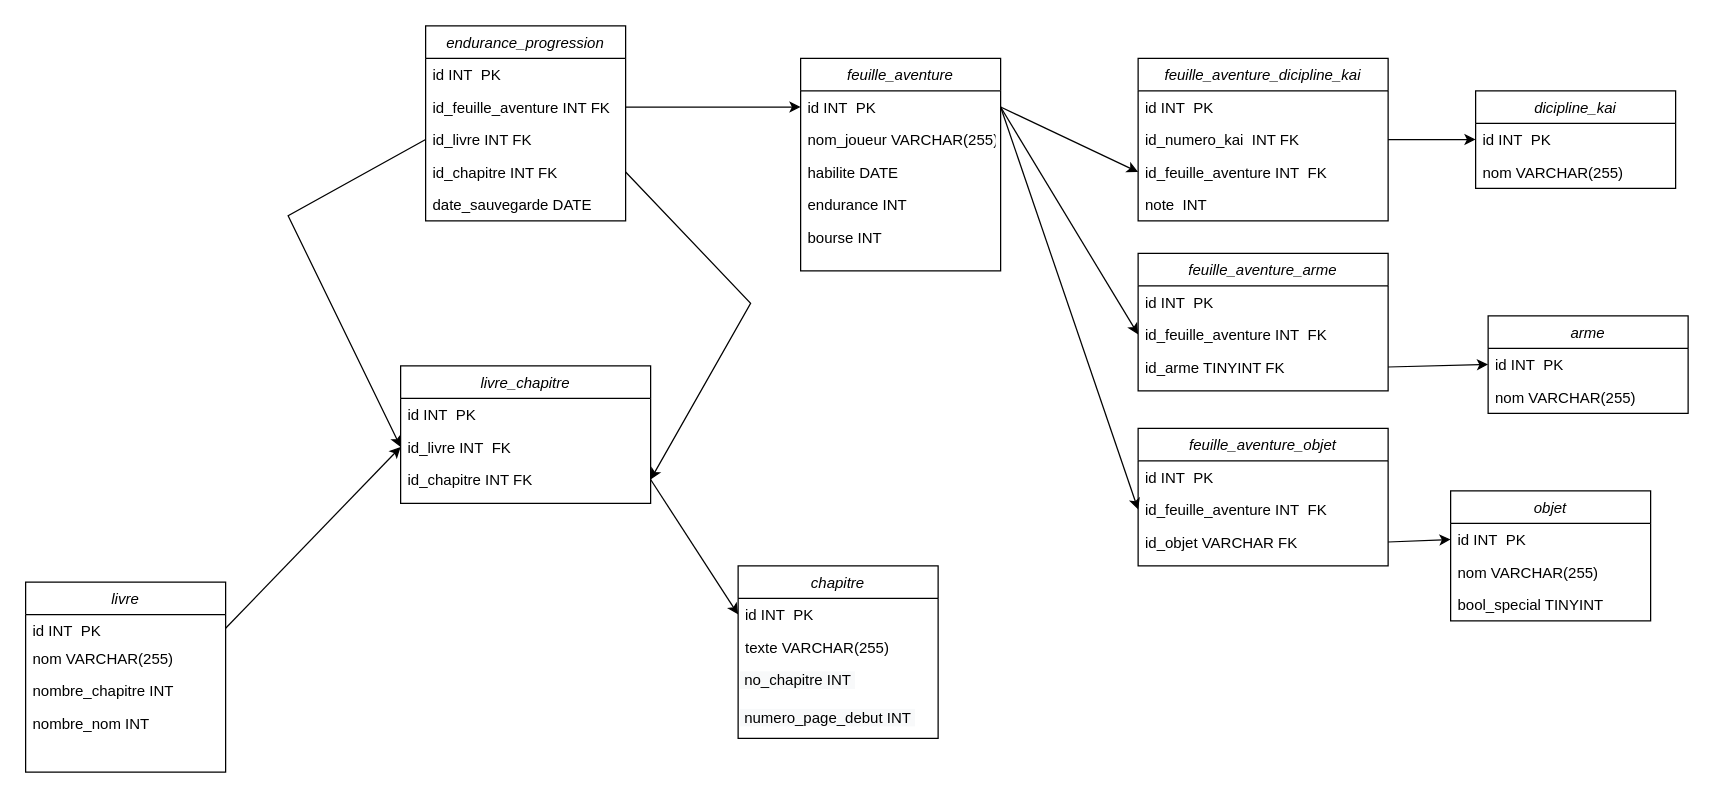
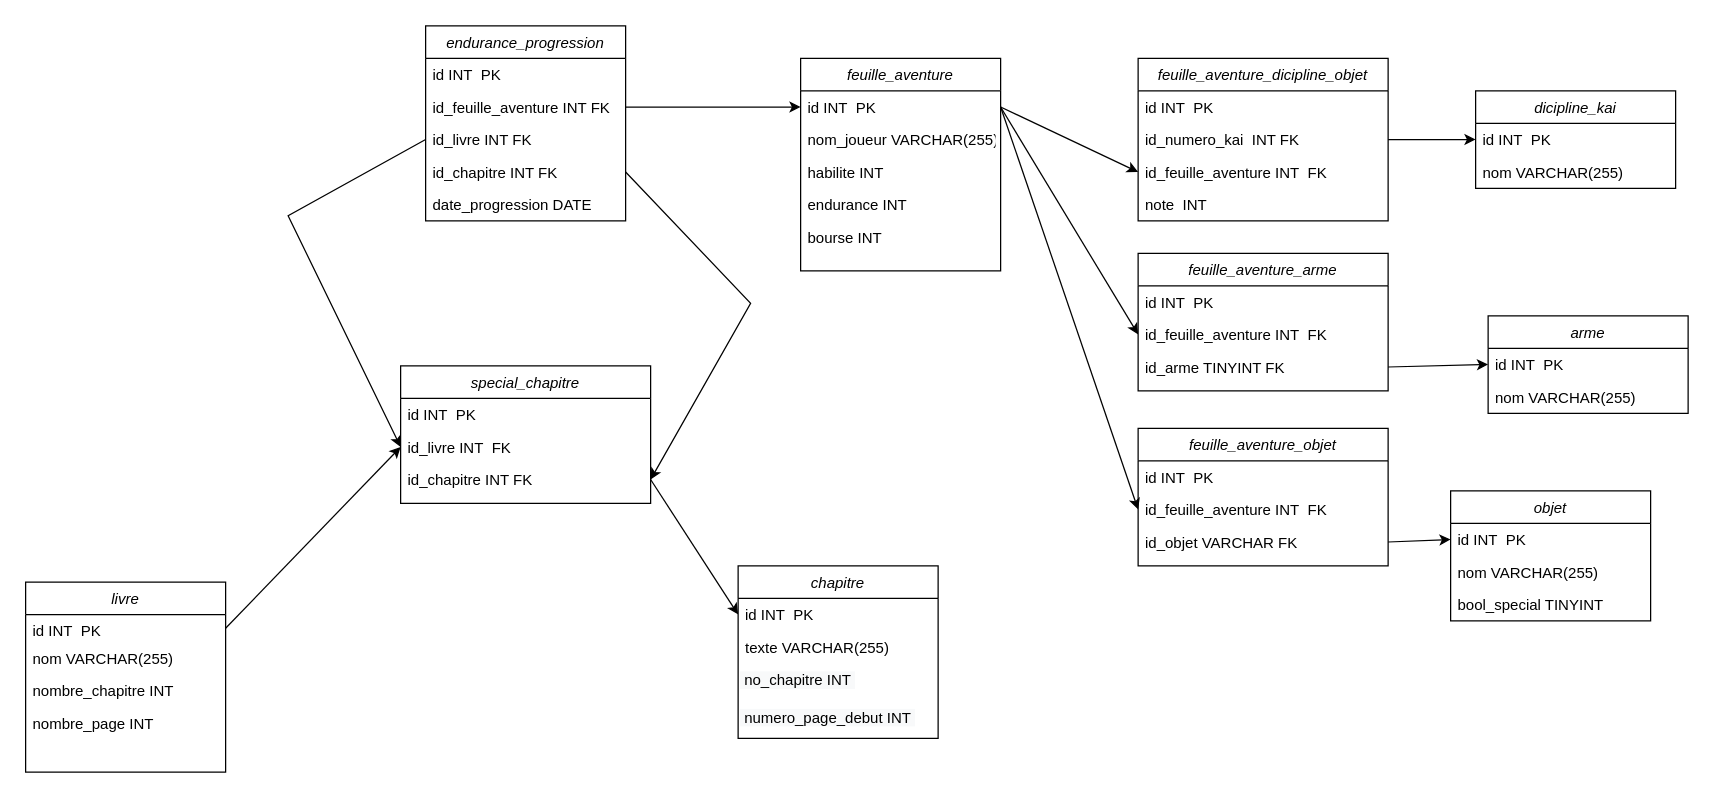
- <mxCell id="30" value="feuille_aventure_dicipline_kai" style="swimlane;fontStyle=2;align=center;verticalAlign=top;childLayout=stackLayout;horizontal=1;startSize=26;horizontalStack=0;resizeParent=1;resizeLast=0;collapsible=1;marginBottom=0;rounded=0;shadow=0;strokeWidth=1;" parent="1" vertex="1"><mxGeometry x="910" y="46" width="200" height="130" as="geometry"><mxRectangle x="130" y="380" width="160" height="26" as="alternateBounds" /></mxGeometry></mxCell>
+ <mxCell id="30" value="feuille_aventure_dicipline_objet" style="swimlane;fontStyle=2;align=center;verticalAlign=top;childLayout=stackLayout;horizontal=1;startSize=26;horizontalStack=0;resizeParent=1;resizeLast=0;collapsible=1;marginBottom=0;rounded=0;shadow=0;strokeWidth=1;" parent="1" vertex="1"><mxGeometry x="910" y="46" width="200" height="130" as="geometry"><mxRectangle x="130" y="380" width="160" height="26" as="alternateBounds" /></mxGeometry></mxCell>
- <mxCell id="10" value="habilite DATE" style="text;align=left;verticalAlign=top;spacingLeft=4;spacingRight=4;overflow=hidden;rotatable=0;points=[[0,0.5],[1,0.5]];portConstraint=eastwest;" parent="7" vertex="1"><mxGeometry y="78" width="160" height="26" as="geometry" /></mxCell>
+ <mxCell id="10" value="habilite INT" style="text;align=left;verticalAlign=top;spacingLeft=4;spacingRight=4;overflow=hidden;rotatable=0;points=[[0,0.5],[1,0.5]];portConstraint=eastwest;" parent="7" vertex="1"><mxGeometry y="78" width="160" height="26" as="geometry" /></mxCell>
- <mxCell id="29" value="date_sauvegarde DATE " style="text;align=left;verticalAlign=top;spacingLeft=4;spacingRight=4;overflow=hidden;rotatable=0;points=[[0,0.5],[1,0.5]];portConstraint=eastwest;" parent="24" vertex="1"><mxGeometry y="130" width="160" height="26" as="geometry" /></mxCell>
+ <mxCell id="29" value="date_progression DATE " style="text;align=left;verticalAlign=top;spacingLeft=4;spacingRight=4;overflow=hidden;rotatable=0;points=[[0,0.5],[1,0.5]];portConstraint=eastwest;" parent="24" vertex="1"><mxGeometry y="130" width="160" height="26" as="geometry" /></mxCell>
- <mxCell id="50" value="livre_chapitre" style="swimlane;fontStyle=2;align=center;verticalAlign=top;childLayout=stackLayout;horizontal=1;startSize=26;horizontalStack=0;resizeParent=1;resizeLast=0;collapsible=1;marginBottom=0;rounded=0;shadow=0;strokeWidth=1;" parent="1" vertex="1"><mxGeometry x="320" y="292" width="200" height="110" as="geometry"><mxRectangle x="130" y="380" width="160" height="26" as="alternateBounds" /></mxGeometry></mxCell>
+ <mxCell id="50" value="special_chapitre" style="swimlane;fontStyle=2;align=center;verticalAlign=top;childLayout=stackLayout;horizontal=1;startSize=26;horizontalStack=0;resizeParent=1;resizeLast=0;collapsible=1;marginBottom=0;rounded=0;shadow=0;strokeWidth=1;" parent="1" vertex="1"><mxGeometry x="320" y="292" width="200" height="110" as="geometry"><mxRectangle x="130" y="380" width="160" height="26" as="alternateBounds" /></mxGeometry></mxCell>
- <mxCell id="6" value="nombre_nom INT" style="text;align=left;verticalAlign=top;spacingLeft=4;spacingRight=4;overflow=hidden;rotatable=0;points=[[0,0.5],[1,0.5]];portConstraint=eastwest;" parent="2" vertex="1"><mxGeometry y="100" width="160" height="26" as="geometry" /></mxCell>
+ <mxCell id="6" value="nombre_page INT" style="text;align=left;verticalAlign=top;spacingLeft=4;spacingRight=4;overflow=hidden;rotatable=0;points=[[0,0.5],[1,0.5]];portConstraint=eastwest;" parent="2" vertex="1"><mxGeometry y="100" width="160" height="26" as="geometry" /></mxCell>
